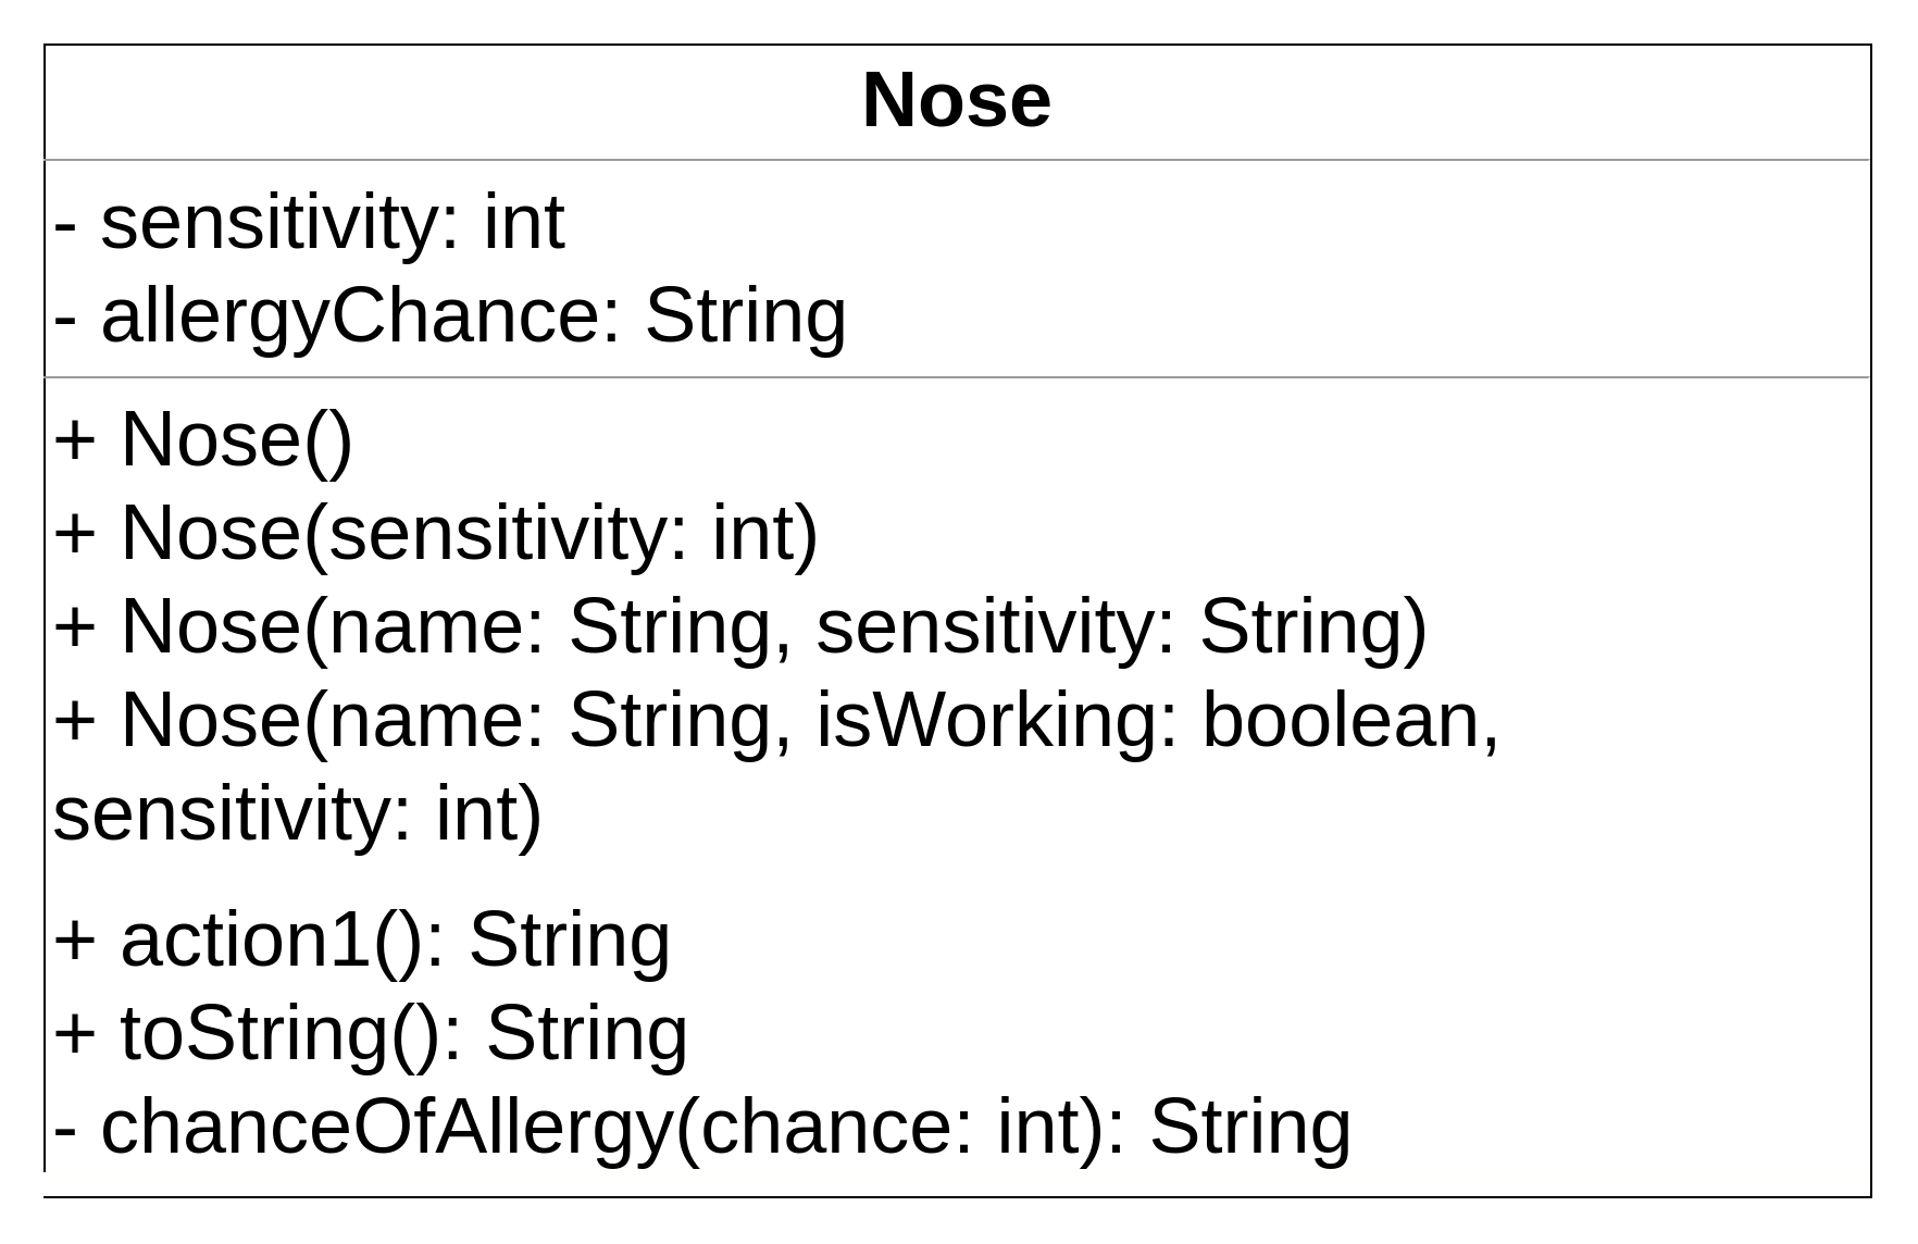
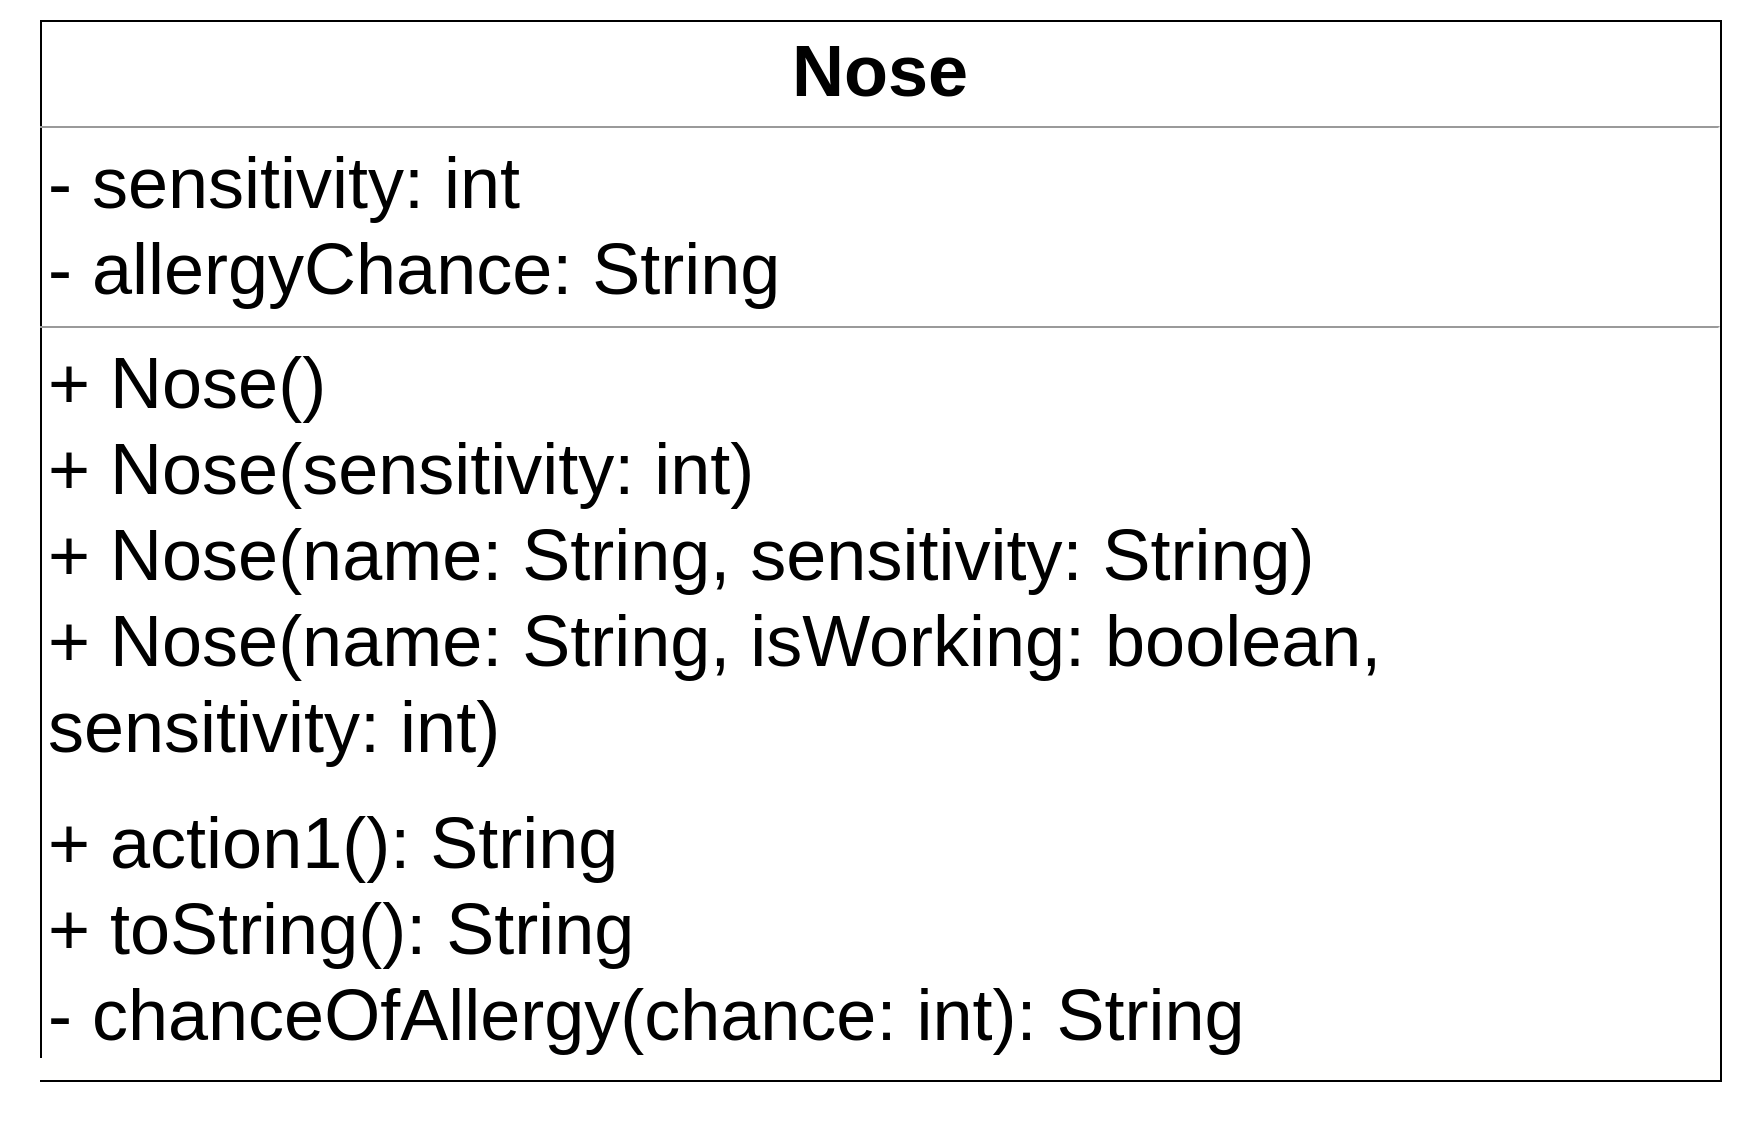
- <mxCell id="2" value="&lt;p style=&quot;margin: 0px ; margin-top: 4px ; text-align: center&quot;&gt;&lt;span style=&quot;font-size: 36px&quot;&gt;&lt;b&gt;Nose&lt;/b&gt;&lt;/span&gt;&lt;/p&gt;&lt;hr size=&quot;1&quot;&gt;&lt;p style=&quot;margin: 0px ; margin-left: 4px&quot;&gt;&lt;span style=&quot;font-size: 36px&quot;&gt;- sensitivity: int&lt;/span&gt;&lt;br&gt;&lt;/p&gt;&lt;p style=&quot;margin: 0px ; margin-left: 4px&quot;&gt;&lt;span style=&quot;font-size: 36px&quot;&gt;- allergyChance: String&lt;/span&gt;&lt;/p&gt;&lt;hr size=&quot;1&quot;&gt;&lt;p style=&quot;margin: 0px ; margin-left: 4px&quot;&gt;&lt;font style=&quot;font-size: 36px&quot;&gt;+&amp;nbsp;&lt;span style=&quot;text-align: center&quot;&gt;Nose&lt;/span&gt;()&lt;/font&gt;&lt;/p&gt;&lt;p style=&quot;margin: 0px ; margin-left: 4px&quot;&gt;&lt;font style=&quot;font-size: 36px&quot;&gt;&lt;span style=&quot;text-align: center&quot;&gt;+ Nose&lt;/span&gt;(sensitivity: int)&lt;br&gt;&lt;/font&gt;&lt;/p&gt;&lt;p style=&quot;margin: 0px ; margin-left: 4px&quot;&gt;&lt;font style=&quot;font-size: 36px&quot;&gt;+ Nose(name: String, sensitivity: String)&lt;/font&gt;&lt;/p&gt;&lt;p style=&quot;margin: 0px ; margin-left: 4px&quot;&gt;&lt;font style=&quot;font-size: 36px&quot;&gt;+ Nose(name: String, isWorking: boolean,&amp;nbsp;&lt;/font&gt;&lt;/p&gt;&lt;p style=&quot;margin: 0px ; margin-left: 4px&quot;&gt;&lt;font style=&quot;font-size: 36px&quot;&gt;sensitivity: int)&lt;/font&gt;&lt;/p&gt;&lt;p style=&quot;margin: 0px ; margin-left: 4px&quot;&gt;&lt;font style=&quot;font-size: 12px&quot;&gt;&amp;nbsp;&lt;/font&gt;&lt;/p&gt;&lt;p style=&quot;margin: 0px ; margin-left: 4px&quot;&gt;&lt;span style=&quot;font-size: 36px&quot;&gt;+ action1(): String&lt;/span&gt;&lt;/p&gt;&lt;p style=&quot;margin: 0px ; margin-left: 4px&quot;&gt;&lt;span style=&quot;font-size: 36px&quot;&gt;+ toString(): String&lt;/span&gt;&lt;/p&gt;&lt;p style=&quot;margin: 0px ; margin-left: 4px&quot;&gt;&lt;span style=&quot;font-size: 36px&quot;&gt;- chanceOfAllergy(chance: int): String&lt;/span&gt;&lt;/p&gt;&lt;p style=&quot;margin: 0px ; margin-left: 4px&quot;&gt;&lt;font style=&quot;font-size: 36px&quot;&gt;&lt;/font&gt;&lt;/p&gt;&lt;div style=&quot;background-color: rgb(255 , 255 , 254) ; font-family: &amp;#34;consolas&amp;#34; , &amp;#34;courier new&amp;#34; , monospace ; font-size: 18px ; line-height: 24px ; white-space: pre&quot;&gt;&lt;br&gt;&lt;/div&gt;" style="verticalAlign=top;align=left;overflow=fill;fontSize=12;fontFamily=Helvetica;html=1;" vertex="1" parent="1"><mxGeometry y="20" width="840" height="530" as="geometry" x="20" /></mxCell>
+ <mxCell id="2" value="&lt;p style=&quot;margin: 0px ; margin-top: 4px ; text-align: center&quot;&gt;&lt;span style=&quot;font-size: 36px&quot;&gt;&lt;b&gt;Nose&lt;/b&gt;&lt;/span&gt;&lt;/p&gt;&lt;hr size=&quot;1&quot;&gt;&lt;p style=&quot;margin: 0px ; margin-left: 4px&quot;&gt;&lt;span style=&quot;font-size: 36px&quot;&gt;- sensitivity: int&lt;/span&gt;&lt;br&gt;&lt;/p&gt;&lt;p style=&quot;margin: 0px ; margin-left: 4px&quot;&gt;&lt;span style=&quot;font-size: 36px&quot;&gt;- allergyChance: String&lt;/span&gt;&lt;/p&gt;&lt;hr size=&quot;1&quot;&gt;&lt;p style=&quot;margin: 0px ; margin-left: 4px&quot;&gt;&lt;font style=&quot;font-size: 36px&quot;&gt;+&amp;nbsp;&lt;span style=&quot;text-align: center&quot;&gt;Nose&lt;/span&gt;()&lt;/font&gt;&lt;/p&gt;&lt;p style=&quot;margin: 0px ; margin-left: 4px&quot;&gt;&lt;font style=&quot;font-size: 36px&quot;&gt;&lt;span style=&quot;text-align: center&quot;&gt;+ Nose&lt;/span&gt;(sensitivity: int)&lt;br&gt;&lt;/font&gt;&lt;/p&gt;&lt;p style=&quot;margin: 0px ; margin-left: 4px&quot;&gt;&lt;font style=&quot;font-size: 36px&quot;&gt;+ Nose(name: String, sensitivity: String)&lt;/font&gt;&lt;/p&gt;&lt;p style=&quot;margin: 0px ; margin-left: 4px&quot;&gt;&lt;font style=&quot;font-size: 36px&quot;&gt;+ Nose(name: String, isWorking: boolean,&amp;nbsp;&lt;/font&gt;&lt;/p&gt;&lt;p style=&quot;margin: 0px ; margin-left: 4px&quot;&gt;&lt;font style=&quot;font-size: 36px&quot;&gt;sensitivity: int)&lt;/font&gt;&lt;/p&gt;&lt;p style=&quot;margin: 0px ; margin-left: 4px&quot;&gt;&lt;font style=&quot;font-size: 12px&quot;&gt;&amp;nbsp;&lt;/font&gt;&lt;/p&gt;&lt;p style=&quot;margin: 0px ; margin-left: 4px&quot;&gt;&lt;span style=&quot;font-size: 36px&quot;&gt;+ action1(): String&lt;/span&gt;&lt;/p&gt;&lt;p style=&quot;margin: 0px ; margin-left: 4px&quot;&gt;&lt;span style=&quot;font-size: 36px&quot;&gt;+ toString(): String&lt;/span&gt;&lt;/p&gt;&lt;p style=&quot;margin: 0px ; margin-left: 4px&quot;&gt;&lt;span style=&quot;font-size: 36px&quot;&gt;- chanceOfAllergy(chance: int): String&lt;/span&gt;&lt;/p&gt;&lt;p style=&quot;margin: 0px ; margin-left: 4px&quot;&gt;&lt;font style=&quot;font-size: 36px&quot;&gt;&lt;/font&gt;&lt;/p&gt;&lt;div style=&quot;background-color: rgb(255 , 255 , 254) ; font-family: &amp;#34;consolas&amp;#34; , &amp;#34;courier new&amp;#34; , monospace ; font-size: 18px ; line-height: 24px ; white-space: pre&quot;&gt;&lt;br&gt;&lt;/div&gt;" style="verticalAlign=top;align=left;overflow=fill;fontSize=12;fontFamily=Helvetica;html=1;" vertex="1" parent="1"><mxGeometry x="20" y="10" width="840" height="530" as="geometry" /></mxCell>
